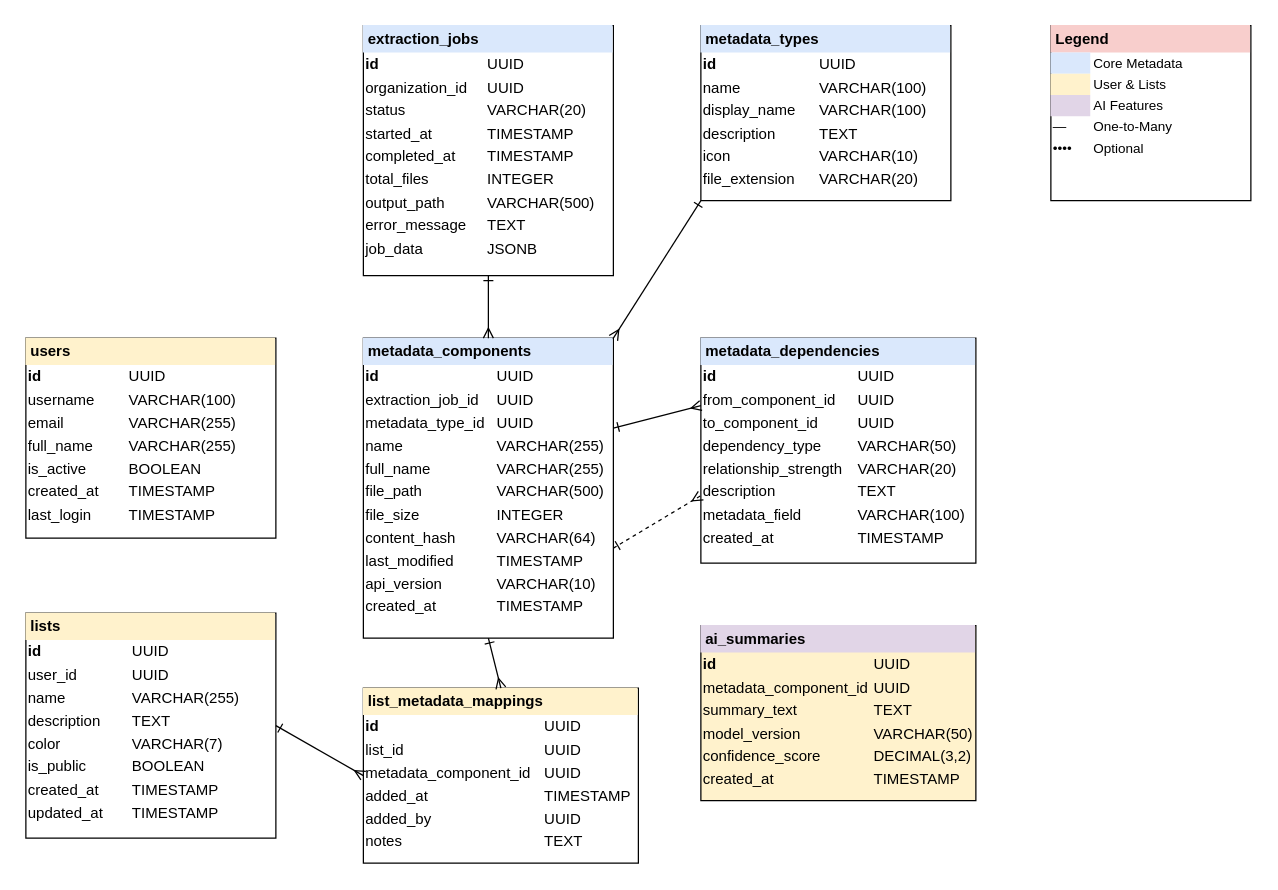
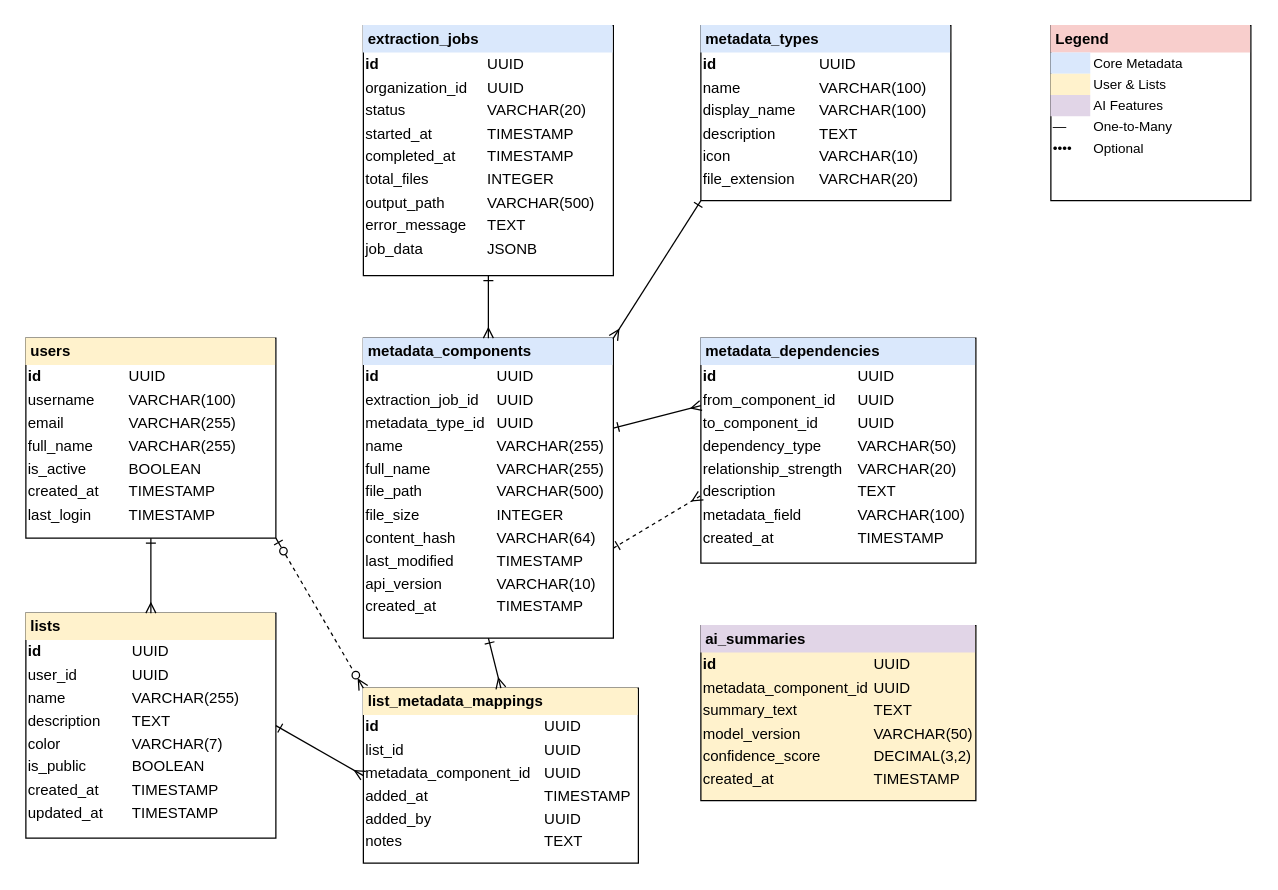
+ <mxCell id="14" style="endArrow=none;html=1;rounded=0;exitX=0.5;exitY=1;entryX=0.5;entryY=0;startArrow=ERone;startFill=0;endArrow=ERmany;endFill=0;" edge="1" parent="1" source="6" target="7"><mxGeometry relative="1" as="geometry" /></mxCell>
+ <mxCell id="17" style="endArrow=none;html=1;rounded=0;exitX=1;exitY=1;entryX=0;entryY=0;startArrow=ERzeroToOne;startFill=0;endArrow=ERzeroToMany;endFill=0;dashed=1;" edge="1" parent="1" source="6" target="8"><mxGeometry relative="1" as="geometry" /></mxCell>
